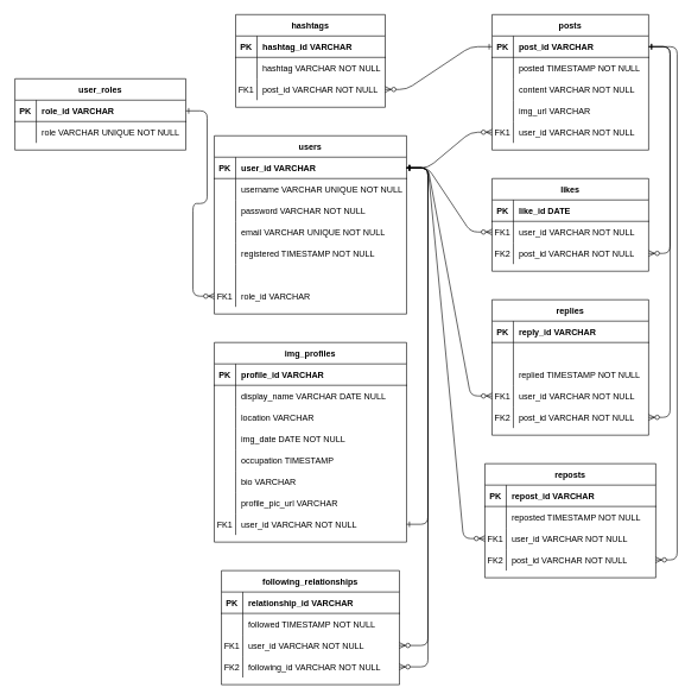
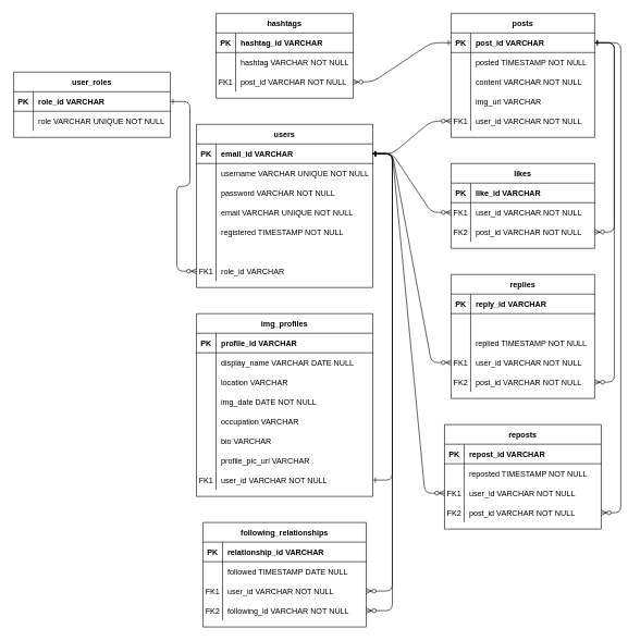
- <mxCell id="21" value="user_id VARCHAR" style="shape=partialRectangle;overflow=hidden;connectable=0;fillColor=none;top=0;left=0;bottom=0;right=0;align=left;spacingLeft=6;fontStyle=1;" parent="19" vertex="1"><mxGeometry x="30" width="240" height="30" as="geometry"><mxRectangle width="240" height="30" as="alternateBounds" /></mxGeometry></mxCell>
+ <mxCell id="21" value="email_id VARCHAR" style="shape=partialRectangle;overflow=hidden;connectable=0;fillColor=none;top=0;left=0;bottom=0;right=0;align=left;spacingLeft=6;fontStyle=1;" parent="19" vertex="1"><mxGeometry x="30" width="240" height="30" as="geometry"><mxRectangle width="240" height="30" as="alternateBounds" /></mxGeometry></mxCell>
- <mxCell id="43" value="like_id DATE" style="shape=partialRectangle;overflow=hidden;connectable=0;fillColor=none;top=0;left=0;bottom=0;right=0;align=left;spacingLeft=6;fontStyle=1;" parent="41" vertex="1"><mxGeometry x="30" width="190" height="30" as="geometry"><mxRectangle width="190" height="30" as="alternateBounds" /></mxGeometry></mxCell>
+ <mxCell id="43" value="like_id VARCHAR" style="shape=partialRectangle;overflow=hidden;connectable=0;fillColor=none;top=0;left=0;bottom=0;right=0;align=left;spacingLeft=6;fontStyle=1;" parent="41" vertex="1"><mxGeometry x="30" width="190" height="30" as="geometry"><mxRectangle width="190" height="30" as="alternateBounds" /></mxGeometry></mxCell>
- <mxCell id="84" value="occupation TIMESTAMP" style="shape=partialRectangle;overflow=hidden;connectable=0;fillColor=none;top=0;left=0;bottom=0;right=0;align=left;spacingLeft=6;" parent="82" vertex="1"><mxGeometry x="30" width="240" height="30" as="geometry"><mxRectangle width="240" height="30" as="alternateBounds" /></mxGeometry></mxCell>
+ <mxCell id="84" value="occupation VARCHAR" style="shape=partialRectangle;overflow=hidden;connectable=0;fillColor=none;top=0;left=0;bottom=0;right=0;align=left;spacingLeft=6;" parent="82" vertex="1"><mxGeometry x="30" width="240" height="30" as="geometry"><mxRectangle width="240" height="30" as="alternateBounds" /></mxGeometry></mxCell>
- <mxCell id="101" value="followed TIMESTAMP NOT NULL" style="shape=partialRectangle;overflow=hidden;connectable=0;fillColor=none;top=0;left=0;bottom=0;right=0;align=left;spacingLeft=6;" parent="99" vertex="1"><mxGeometry x="30" width="220" height="30" as="geometry"><mxRectangle width="220" height="30" as="alternateBounds" /></mxGeometry></mxCell>
+ <mxCell id="101" value="followed TIMESTAMP DATE NULL" style="shape=partialRectangle;overflow=hidden;connectable=0;fillColor=none;top=0;left=0;bottom=0;right=0;align=left;spacingLeft=6;" parent="99" vertex="1"><mxGeometry x="30" width="220" height="30" as="geometry"><mxRectangle width="220" height="30" as="alternateBounds" /></mxGeometry></mxCell>
